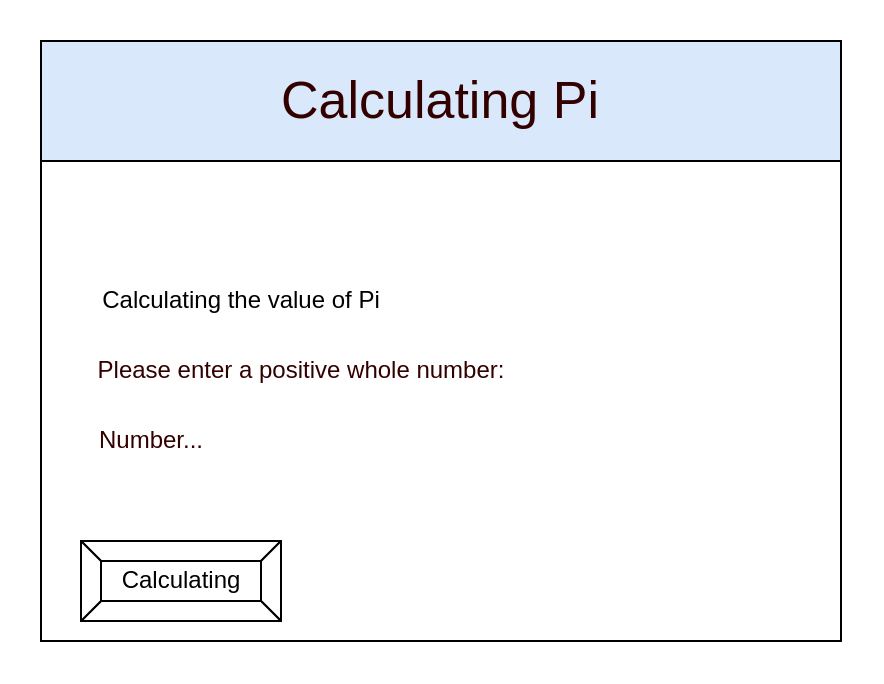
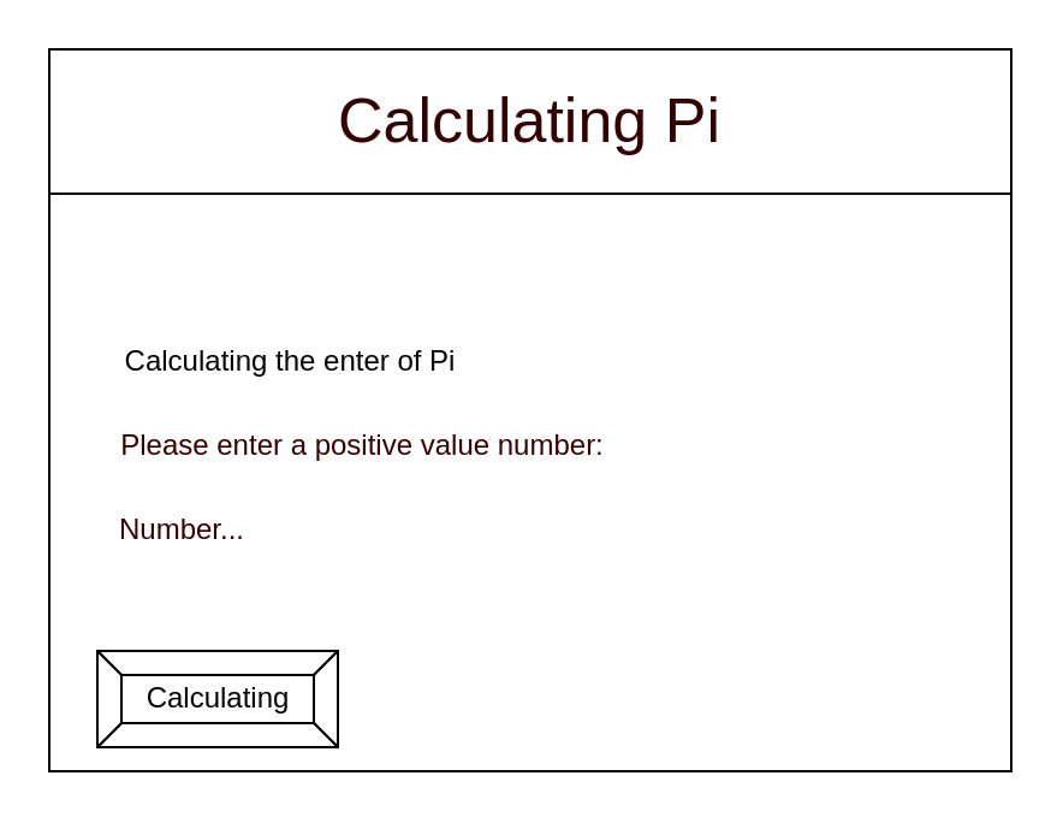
- <mxCell id="5" value="&lt;font style=&quot;font-size: 26px&quot;&gt;Calculating Pi&lt;/font&gt;" style="whiteSpace=wrap;html=1;labelBackgroundColor=none;fontColor=#330000;fillColor=#dae8fc;" vertex="1" parent="1"><mxGeometry x="20" y="20" width="400" height="60" as="geometry" /></mxCell>
+ <mxCell id="5" value="&lt;font style=&quot;font-size: 26px&quot;&gt;Calculating Pi&lt;/font&gt;" style="whiteSpace=wrap;html=1;labelBackgroundColor=none;fontColor=#330000;" vertex="1" parent="1"><mxGeometry x="20" y="20" width="400" height="60" as="geometry" /></mxCell>
- <mxCell id="4" value="Calculating the value of Pi" style="text;html=1;align=center;verticalAlign=middle;resizable=0;points=[];autosize=1;strokeColor=none;fillColor=none;" vertex="1" parent="1"><mxGeometry x="40" y="140" width="160" height="20" as="geometry" /></mxCell>
+ <mxCell id="4" value="Calculating the enter of Pi" style="text;html=1;align=center;verticalAlign=middle;resizable=0;points=[];autosize=1;strokeColor=none;fillColor=none;" vertex="1" parent="1"><mxGeometry x="40" y="140" width="160" height="20" as="geometry" /></mxCell>
- <mxCell id="6" value="&lt;font style=&quot;font-size: 12px&quot;&gt;Please enter a positive whole number:&lt;/font&gt;" style="text;html=1;align=center;verticalAlign=middle;resizable=0;points=[];autosize=1;strokeColor=none;fillColor=none;fontSize=26;fontColor=#330000;" vertex="1" parent="1"><mxGeometry x="40" y="160" width="220" height="40" as="geometry" /></mxCell>
+ <mxCell id="6" value="&lt;font style=&quot;font-size: 12px&quot;&gt;Please enter a positive value number:&lt;/font&gt;" style="text;html=1;align=center;verticalAlign=middle;resizable=0;points=[];autosize=1;strokeColor=none;fillColor=none;fontSize=26;fontColor=#330000;" vertex="1" parent="1"><mxGeometry x="40" y="160" width="220" height="40" as="geometry" /></mxCell>
